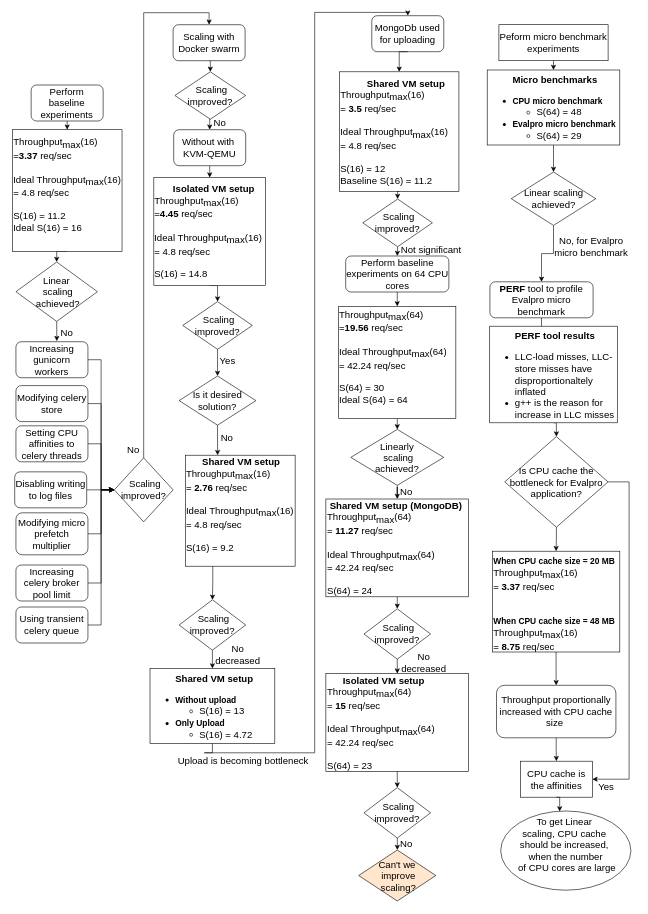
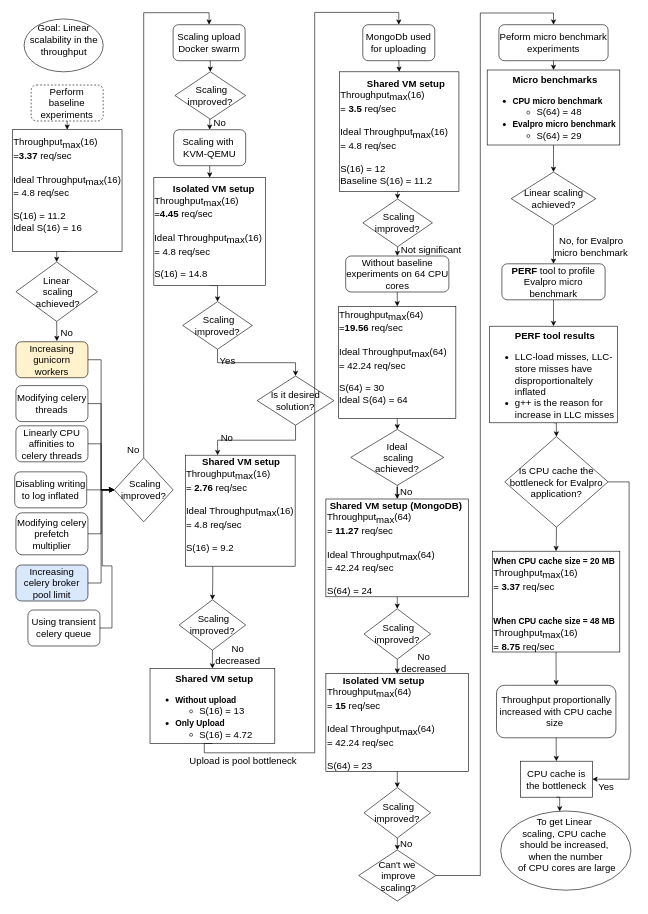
- <mxCell id="53" value="&lt;span style=&quot;&quot;&gt;MongoDb used for uploading&lt;/span&gt;" style="rounded=1;whiteSpace=wrap;html=1;fontSize=16;fillColor=none;" vertex="1" parent="1"><mxGeometry x="619.16" y="25.5" width="120" height="60" as="geometry" /></mxCell>
+ <mxCell id="53" value="&lt;span style=&quot;&quot;&gt;MongoDb used for uploading&lt;/span&gt;" style="rounded=1;whiteSpace=wrap;html=1;fontSize=16;fillColor=none;" vertex="1" parent="1"><mxGeometry x="604.16" y="40.5" width="120" height="60" as="geometry" /></mxCell>
- <mxCell id="27" value="Scaling with Docker swarm" style="rounded=1;whiteSpace=wrap;html=1;fontSize=16;" vertex="1" parent="1"><mxGeometry x="288" y="40.5" width="120" height="60" as="geometry" /></mxCell>
+ <mxCell id="27" value="Scaling upload Docker swarm" style="rounded=1;whiteSpace=wrap;html=1;fontSize=16;" vertex="1" parent="1"><mxGeometry x="288" y="40.5" width="120" height="60" as="geometry" /></mxCell>
- <mxCell id="75" value="Peform micro benchmark experiments" style="whiteSpace=wrap;html=1;fontSize=16;fillColor=none;rounded=0;" vertex="1" parent="1"><mxGeometry x="831" y="40.5" width="182" height="60" as="geometry" /></mxCell>
+ <mxCell id="75" value="Peform micro benchmark experiments" style="rounded=1;whiteSpace=wrap;html=1;fontSize=16;fillColor=none;" vertex="1" parent="1"><mxGeometry x="831" y="40.5" width="182" height="60" as="geometry" /></mxCell>
+ <mxCell id="2" value="&lt;span id=&quot;docs-internal-guid-1b751ae7-7fff-6e07-9f01-4de5b602c3e2&quot;&gt;&lt;p style=&quot;line-height: 1.2; margin-top: 0pt; margin-bottom: 0pt;&quot; dir=&quot;ltr&quot;&gt;&lt;span style=&quot;font-size: 12pt; font-family: Arial; background-color: transparent; font-variant-numeric: normal; font-variant-east-asian: normal; vertical-align: baseline;&quot;&gt;Goal: Linear scalability in the throughput&lt;/span&gt;&lt;/p&gt;&lt;div&gt;&lt;span style=&quot;font-size: 12pt; font-family: Arial; background-color: transparent; font-variant-numeric: normal; font-variant-east-asian: normal; vertical-align: baseline;&quot;&gt;&lt;br&gt;&lt;/span&gt;&lt;/div&gt;&lt;/span&gt;" style="ellipse;whiteSpace=wrap;html=1;" vertex="1" parent="1"><mxGeometry x="39.69" y="31" width="131.75" height="88" as="geometry" /></mxCell>
- <mxCell id="4" value="&lt;font style=&quot;font-size: 16px;&quot;&gt;Perform baseline experiments&lt;/font&gt;" style="rounded=1;whiteSpace=wrap;html=1;" vertex="1" parent="1"><mxGeometry x="51.44" y="141" width="120" height="60" as="geometry" /></mxCell>
+ <mxCell id="4" value="&lt;font style=&quot;font-size: 16px;&quot;&gt;Perform baseline experiments&lt;/font&gt;" style="rounded=1;whiteSpace=wrap;html=1;dashed=1;" vertex="1" parent="1"><mxGeometry x="51.44" y="141" width="120" height="60" as="geometry" /></mxCell>
- <mxCell id="31" value="Without with&amp;nbsp;&lt;br&gt;KVM-QEMU" style="rounded=1;whiteSpace=wrap;html=1;fontSize=16;" vertex="1" parent="1"><mxGeometry x="289" y="215.5" width="120" height="60" as="geometry" /></mxCell>
+ <mxCell id="31" value="Scaling with&amp;nbsp;&lt;br&gt;KVM-QEMU" style="rounded=1;whiteSpace=wrap;html=1;fontSize=16;" vertex="1" parent="1"><mxGeometry x="289" y="215.5" width="120" height="60" as="geometry" /></mxCell>
- <mxCell id="61" value="&lt;font style=&quot;font-size: 16px;&quot;&gt;Perform baseline experiments on 64 CPU cores&lt;/font&gt;" style="rounded=1;whiteSpace=wrap;html=1;" vertex="1" parent="1"><mxGeometry x="575.62" y="426" width="172" height="60" as="geometry" /></mxCell>
+ <mxCell id="61" value="&lt;font style=&quot;font-size: 16px;&quot;&gt;Without baseline experiments on 64 CPU cores&lt;/font&gt;" style="rounded=1;whiteSpace=wrap;html=1;" vertex="1" parent="1"><mxGeometry x="575.62" y="426" width="172" height="60" as="geometry" /></mxCell>
- <mxCell id="86" value="&lt;span style=&quot;font-size: 16px;&quot;&gt;&lt;b&gt;PERF&lt;/b&gt; tool to profile Evalpro micro benchmark&lt;/span&gt;" style="rounded=1;whiteSpace=wrap;html=1;" vertex="1" parent="1"><mxGeometry x="816" y="469" width="172" height="60" as="geometry" /></mxCell>
+ <mxCell id="86" value="&lt;span style=&quot;font-size: 16px;&quot;&gt;&lt;b&gt;PERF&lt;/b&gt; tool to profile Evalpro micro benchmark&lt;/span&gt;" style="rounded=1;whiteSpace=wrap;html=1;" vertex="1" parent="1"><mxGeometry x="836" y="439" width="172" height="60" as="geometry" /></mxCell>
- <mxCell id="16" value="Increasing gunicorn workers" style="rounded=1;whiteSpace=wrap;html=1;fontSize=16;" vertex="1" parent="1"><mxGeometry x="26.06" y="568.88" width="120" height="60" as="geometry" /></mxCell>
+ <mxCell id="16" value="Increasing gunicorn workers" style="rounded=1;whiteSpace=wrap;html=1;fontSize=16;fillColor=#fff2cc;" vertex="1" parent="1"><mxGeometry x="26.06" y="568.88" width="120" height="60" as="geometry" /></mxCell>
- <mxCell id="39" value="Is it desired solution?" style="rhombus;whiteSpace=wrap;html=1;fontSize=16;" vertex="1" parent="1"><mxGeometry x="298.06" y="626" width="128" height="82" as="geometry" /></mxCell>
+ <mxCell id="39" value="Is it desired solution?" style="rhombus;whiteSpace=wrap;html=1;fontSize=16;" vertex="1" parent="1"><mxGeometry x="428.06" y="626" width="128" height="82" as="geometry" /></mxCell>
- <mxCell id="10" value="Modifying celery store" style="rounded=1;whiteSpace=wrap;html=1;fontSize=16;" vertex="1" parent="1"><mxGeometry x="26.06" y="642" width="120" height="60" as="geometry" /></mxCell>
+ <mxCell id="10" value="Modifying celery threads" style="rounded=1;whiteSpace=wrap;html=1;fontSize=16;" vertex="1" parent="1"><mxGeometry x="26.06" y="642" width="120" height="60" as="geometry" /></mxCell>
- <mxCell id="12" value="Setting CPU affinities to celery threads" style="rounded=1;whiteSpace=wrap;html=1;fontSize=16;" vertex="1" parent="1"><mxGeometry x="26.06" y="709" width="120" height="60" as="geometry" /></mxCell>
+ <mxCell id="12" value="Linearly CPU affinities to celery threads" style="rounded=1;whiteSpace=wrap;html=1;fontSize=16;" vertex="1" parent="1"><mxGeometry x="26.06" y="709" width="120" height="60" as="geometry" /></mxCell>
- <mxCell id="65" value="Linearly&lt;br&gt;&amp;nbsp;scaling &lt;br&gt;achieved?" style="rhombus;whiteSpace=wrap;html=1;fontSize=16;" vertex="1" parent="1"><mxGeometry x="584.12" y="715" width="155" height="93.25" as="geometry" /></mxCell>
+ <mxCell id="65" value="Ideal&lt;br&gt;&amp;nbsp;scaling &lt;br&gt;achieved?" style="rhombus;whiteSpace=wrap;html=1;fontSize=16;" vertex="1" parent="1"><mxGeometry x="584.12" y="715" width="155" height="93.25" as="geometry" /></mxCell>
- <mxCell id="14" value="Disabling writing to log files" style="rounded=1;whiteSpace=wrap;html=1;fontSize=16;" vertex="1" parent="1"><mxGeometry x="24" y="785.75" width="120" height="60" as="geometry" /></mxCell>
+ <mxCell id="14" value="Disabling writing to log inflated" style="rounded=1;whiteSpace=wrap;html=1;fontSize=16;" vertex="1" parent="1"><mxGeometry x="24" y="785.75" width="120" height="60" as="geometry" /></mxCell>
- <mxCell id="18" value="Modifying micro prefetch multiplier" style="rounded=1;whiteSpace=wrap;html=1;fontSize=16;" vertex="1" parent="1"><mxGeometry x="26.06" y="854" width="120" height="70" as="geometry" /></mxCell>
+ <mxCell id="18" value="Modifying celery prefetch multiplier" style="rounded=1;whiteSpace=wrap;html=1;fontSize=16;" vertex="1" parent="1"><mxGeometry x="26.06" y="854" width="120" height="70" as="geometry" /></mxCell>
- <mxCell id="20" value="Increasing celery broker pool limit" style="rounded=1;whiteSpace=wrap;html=1;fontSize=16;" vertex="1" parent="1"><mxGeometry x="26.06" y="941" width="120" height="60" as="geometry" /></mxCell>
+ <mxCell id="20" value="Increasing celery broker pool limit" style="rounded=1;whiteSpace=wrap;html=1;fontSize=16;fillColor=#dae8fc;" vertex="1" parent="1"><mxGeometry x="26.06" y="941" width="120" height="60" as="geometry" /></mxCell>
- <mxCell id="22" value="Using transient celery queue" style="rounded=1;whiteSpace=wrap;html=1;fontSize=16;" vertex="1" parent="1"><mxGeometry x="26.06" y="1011" width="120" height="60" as="geometry" /></mxCell>
+ <mxCell id="22" value="Using transient celery queue" style="rounded=1;whiteSpace=wrap;html=1;fontSize=16;" vertex="1" parent="1"><mxGeometry x="46.06" y="1016" width="120" height="60" as="geometry" /></mxCell>
- <mxCell id="100" value="Upload is becoming bottleneck" style="text;html=1;strokeColor=none;fillColor=none;align=center;verticalAlign=middle;whiteSpace=wrap;rounded=0;fontSize=16;" vertex="1" parent="1"><mxGeometry x="261" y="1252" width="288" height="30" as="geometry" /></mxCell>
+ <mxCell id="100" value="Upload is pool bottleneck" style="text;html=1;strokeColor=none;fillColor=none;align=center;verticalAlign=middle;whiteSpace=wrap;rounded=0;fontSize=16;" vertex="1" parent="1"><mxGeometry x="261" y="1252" width="288" height="30" as="geometry" /></mxCell>
- <mxCell id="98" value="CPU cache is the affinities" style="rounded=0;whiteSpace=wrap;html=1;fontSize=16;fillColor=none;" vertex="1" parent="1"><mxGeometry x="866.82" y="1268" width="120" height="60" as="geometry" /></mxCell>
+ <mxCell id="98" value="CPU cache is the bottleneck" style="rounded=0;whiteSpace=wrap;html=1;fontSize=16;fillColor=none;" vertex="1" parent="1"><mxGeometry x="866.82" y="1268" width="120" height="60" as="geometry" /></mxCell>
- <mxCell id="77" value="Can't we&lt;br&gt;&amp;nbsp;improve&lt;br&gt;&amp;nbsp;scaling?" style="rhombus;whiteSpace=wrap;html=1;fontSize=16;align=center;verticalAlign=middle;fillColor=#ffe6cc;" vertex="1" parent="1"><mxGeometry x="597.31" y="1416" width="128.62" height="85" as="geometry" /></mxCell>
+ <mxCell id="77" value="Can't we&lt;br&gt;&amp;nbsp;improve&lt;br&gt;&amp;nbsp;scaling?" style="rhombus;whiteSpace=wrap;html=1;fontSize=16;align=center;verticalAlign=middle;" vertex="1" parent="1"><mxGeometry x="597.31" y="1416" width="128.62" height="85" as="geometry" /></mxCell>
+ <mxCell id="76" style="edgeStyle=orthogonalEdgeStyle;rounded=0;orthogonalLoop=1;jettySize=auto;html=1;exitX=1;exitY=0.5;exitDx=0;exitDy=0;fontSize=16;entryX=0.5;entryY=0;entryDx=0;entryDy=0;" edge="1" parent="1" source="77" target="75"><mxGeometry relative="1" as="geometry"><mxPoint x="799" y="37" as="targetPoint" /><Array as="points"><mxPoint x="800" y="1459" /><mxPoint x="800" y="21" /><mxPoint x="922" y="21" /></Array></mxGeometry></mxCell>
